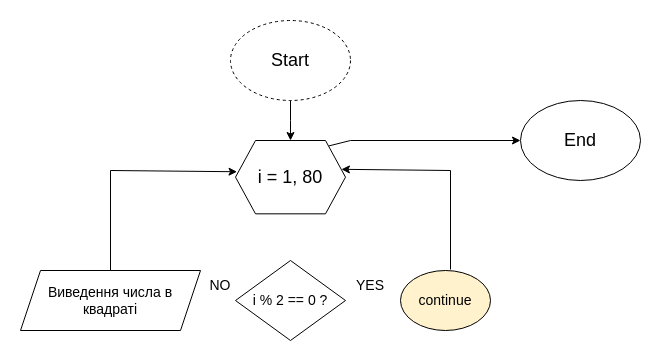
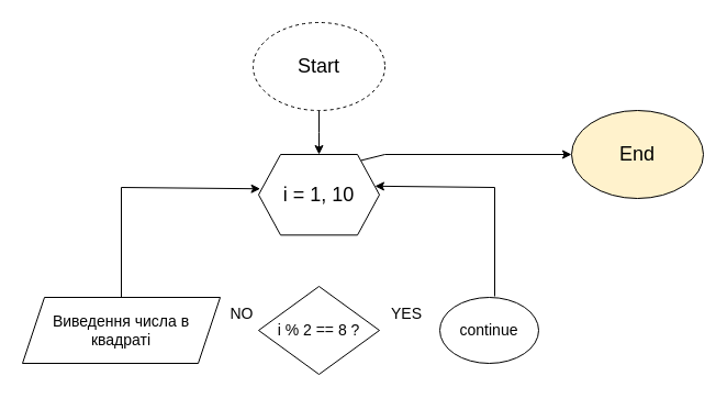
- <mxCell id="15" value="&lt;font style=&quot;font-size: 18px;&quot;&gt;End&lt;/font&gt;" style="ellipse;whiteSpace=wrap;html=1;" vertex="1" parent="1"><mxGeometry x="520" y="100" width="120" height="80" as="geometry" /></mxCell>
+ <mxCell id="15" value="&lt;font style=&quot;font-size: 18px;&quot;&gt;End&lt;/font&gt;" style="ellipse;whiteSpace=wrap;html=1;fillColor=#fff2cc;" vertex="1" parent="1"><mxGeometry x="520" y="100" width="120" height="80" as="geometry" /></mxCell>
- <mxCell id="4" value="&lt;font style=&quot;font-size: 18px;&quot;&gt;і = 1, 80&lt;/font&gt;" style="shape=hexagon;perimeter=hexagonPerimeter2;whiteSpace=wrap;html=1;fixedSize=1;" vertex="1" parent="1"><mxGeometry x="235" y="140" width="110" height="73.33" as="geometry" /></mxCell>
+ <mxCell id="4" value="&lt;font style=&quot;font-size: 18px;&quot;&gt;і = 1, 10&lt;/font&gt;" style="shape=hexagon;perimeter=hexagonPerimeter2;whiteSpace=wrap;html=1;fixedSize=1;" vertex="1" parent="1"><mxGeometry x="235" y="140" width="110" height="73.33" as="geometry" /></mxCell>
- <mxCell id="5" value="&lt;font style=&quot;font-size: 14px;&quot;&gt;i % 2 == 0 ?&lt;/font&gt;" style="rhombus;whiteSpace=wrap;html=1;" vertex="1" parent="1"><mxGeometry x="235" y="260" width="110" height="80" as="geometry" /></mxCell>
+ <mxCell id="5" value="&lt;font style=&quot;font-size: 14px;&quot;&gt;i % 2 == 8 ?&lt;/font&gt;" style="rhombus;whiteSpace=wrap;html=1;" vertex="1" parent="1"><mxGeometry x="235" y="260" width="110" height="80" as="geometry" /></mxCell>
- <mxCell id="6" value="&lt;font style=&quot;font-size: 14px;&quot;&gt;continue&lt;/font&gt;" style="ellipse;whiteSpace=wrap;html=1;fillColor=#fff2cc;" vertex="1" parent="1"><mxGeometry x="400" y="270" width="90" height="60" as="geometry" /></mxCell>
+ <mxCell id="6" value="&lt;font style=&quot;font-size: 14px;&quot;&gt;continue&lt;/font&gt;" style="ellipse;whiteSpace=wrap;html=1;" vertex="1" parent="1"><mxGeometry x="400" y="270" width="90" height="60" as="geometry" /></mxCell>
